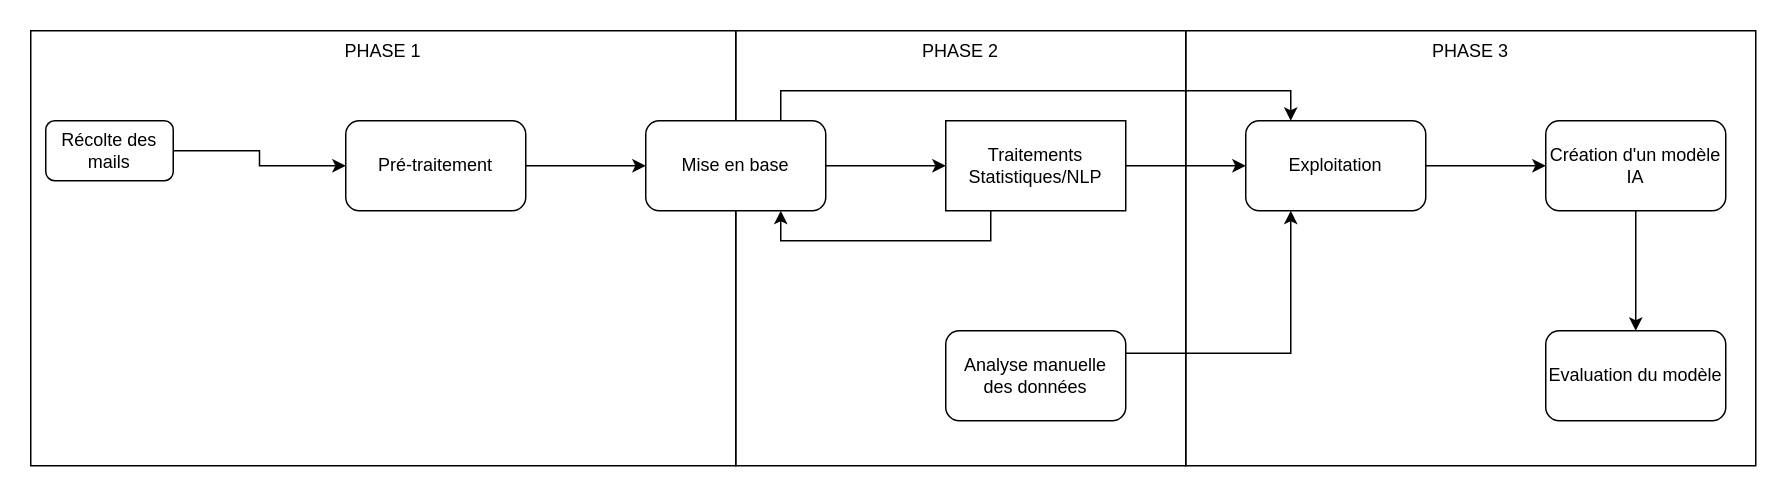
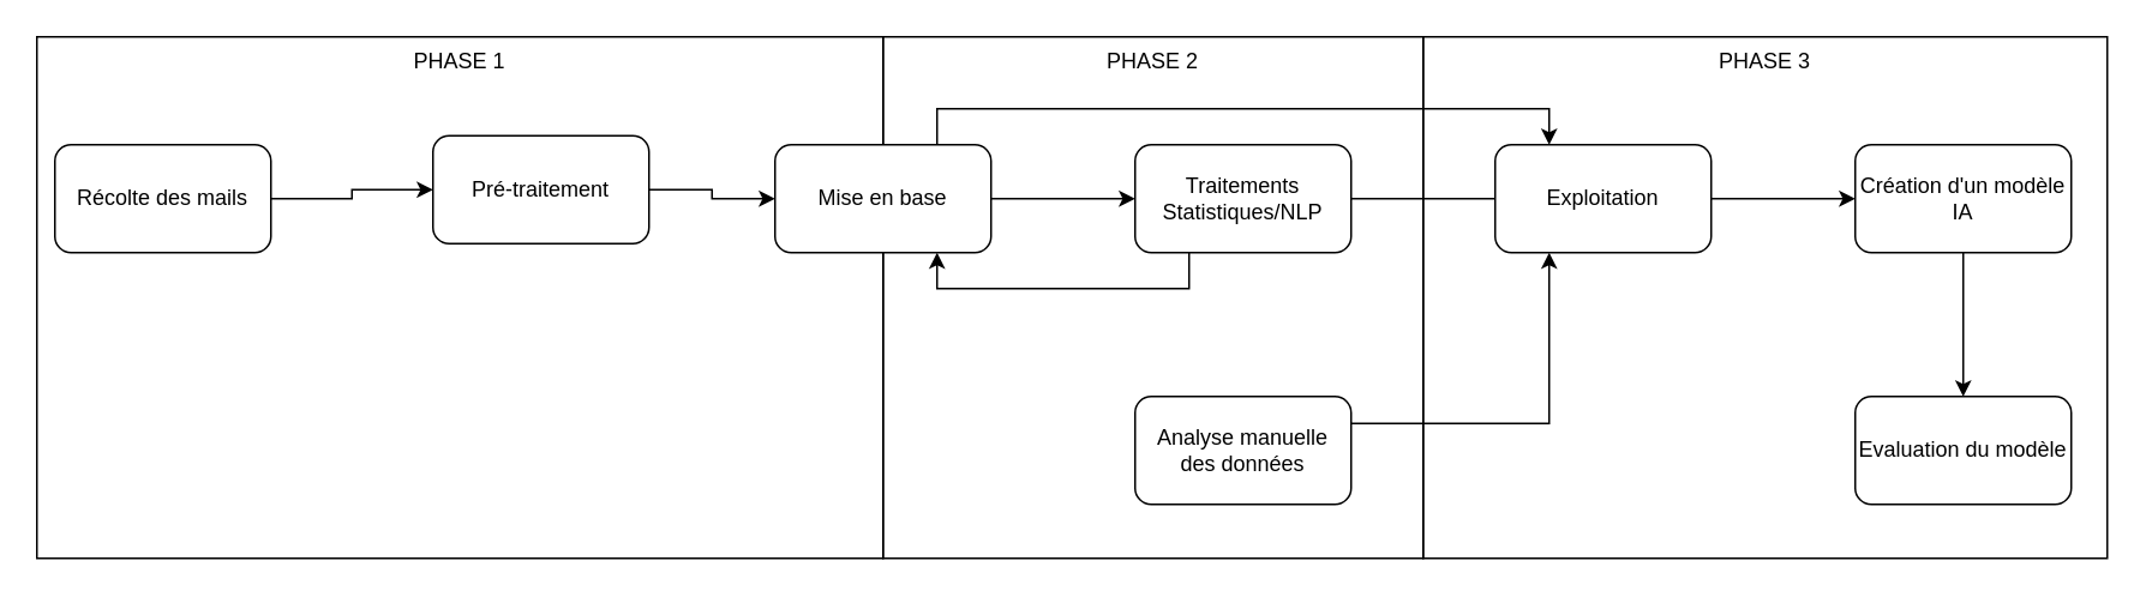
- <mxCell id="6" value="Récolte des mails" style="rounded=1;whiteSpace=wrap;html=1;fontSize=12;glass=0;strokeWidth=1;shadow=0;" parent="1" vertex="1"><mxGeometry x="30" y="80" width="85" height="40" as="geometry" /></mxCell>
+ <mxCell id="6" value="Récolte des mails" style="rounded=1;whiteSpace=wrap;html=1;fontSize=12;glass=0;strokeWidth=1;shadow=0;" parent="1" vertex="1"><mxGeometry x="30" y="80" width="120" height="60" as="geometry" /></mxCell>
- <mxCell id="8" value="Pré-traitement" style="whiteSpace=wrap;html=1;rounded=1;glass=0;strokeWidth=1;shadow=0;" vertex="1" parent="1"><mxGeometry x="230" y="80" width="120" height="60" as="geometry" /></mxCell>
+ <mxCell id="8" value="Pré-traitement" style="whiteSpace=wrap;html=1;rounded=1;glass=0;strokeWidth=1;shadow=0;" vertex="1" parent="1"><mxGeometry x="240" y="75" width="120" height="60" as="geometry" /></mxCell>
- <mxCell id="14" value="Traitements&lt;br&gt;Statistiques/NLP" style="whiteSpace=wrap;html=1;glass=0;strokeWidth=1;shadow=0;rounded=0;" vertex="1" parent="1"><mxGeometry x="630" y="80" width="120" height="60" as="geometry" /></mxCell>
+ <mxCell id="14" value="Traitements&lt;br&gt;Statistiques/NLP" style="whiteSpace=wrap;html=1;rounded=1;glass=0;strokeWidth=1;shadow=0;" vertex="1" parent="1"><mxGeometry x="630" y="80" width="120" height="60" as="geometry" /></mxCell>
- <mxCell id="13" value="" style="edgeStyle=orthogonalEdgeStyle;rounded=0;orthogonalLoop=1;jettySize=auto;html=1;" edge="1" parent="1" source="14" target="16"><mxGeometry relative="1" as="geometry" /></mxCell>
+ <mxCell id="13" value="" style="edgeStyle=orthogonalEdgeStyle;rounded=0;orthogonalLoop=1;jettySize=auto;html=1;endArrow=none;" edge="1" parent="1" source="14" target="16"><mxGeometry relative="1" as="geometry" /></mxCell>
